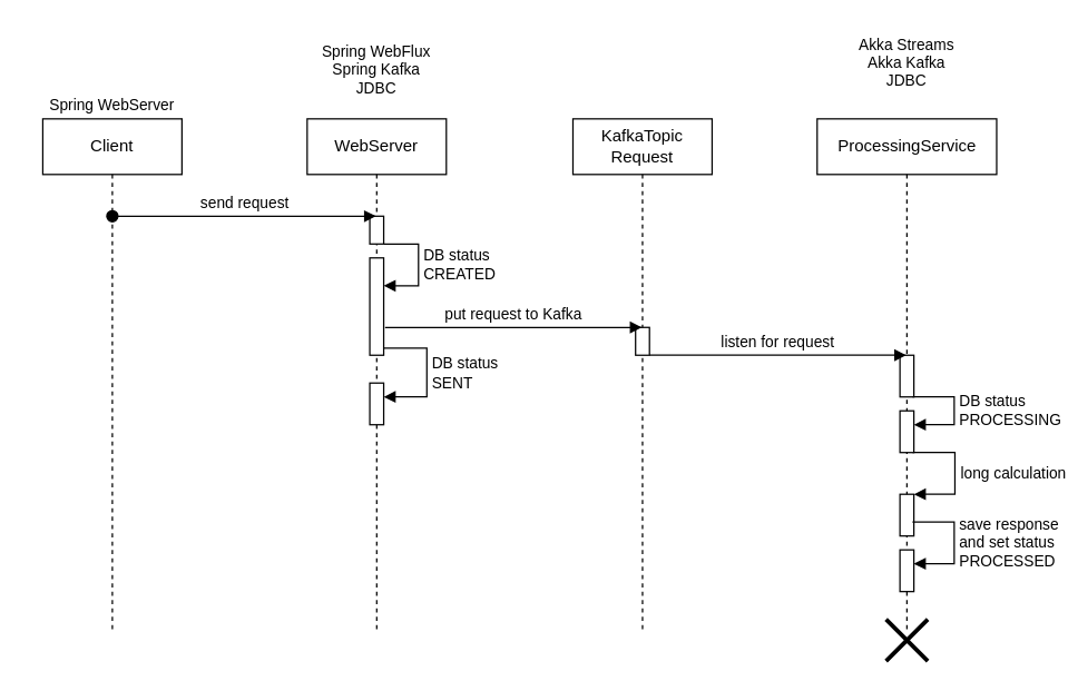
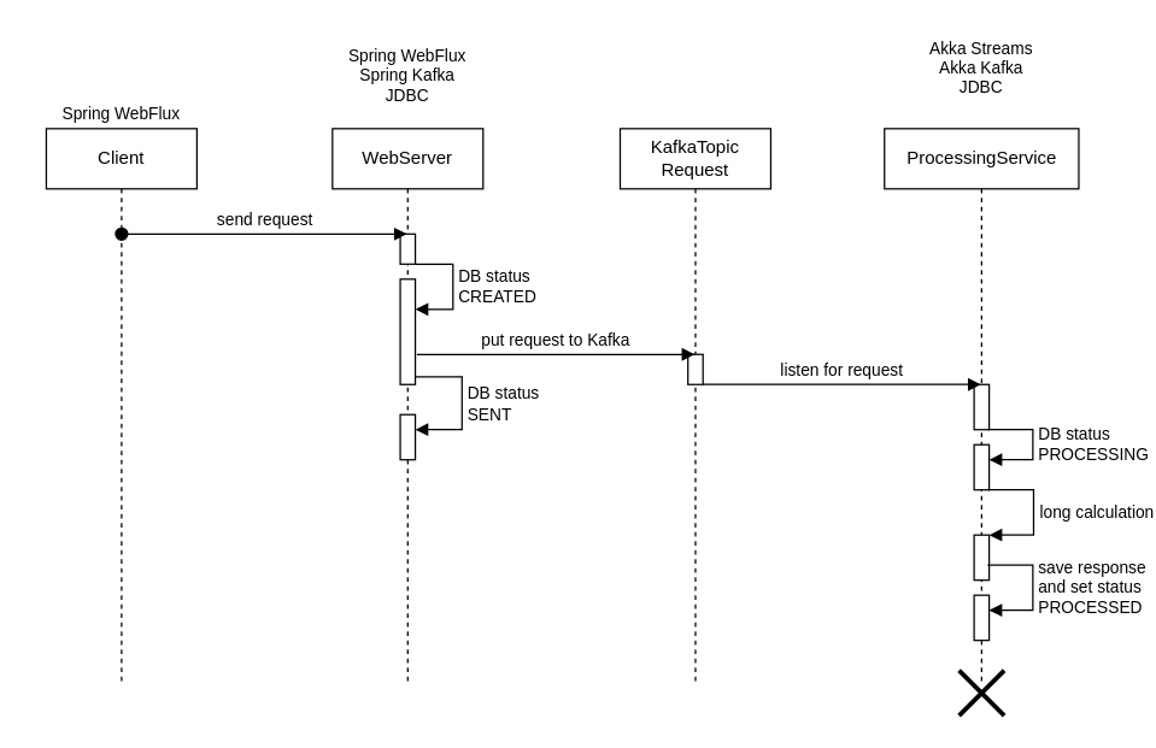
- <mxCell id="21" value="Spring WebServer" style="text;html=1;strokeColor=none;fillColor=none;align=center;verticalAlign=middle;whiteSpace=wrap;rounded=0;fontSize=11;" parent="1" vertex="1"><mxGeometry x="20" y="65" width="120" height="20" as="geometry" /></mxCell>
+ <mxCell id="21" value="Spring WebFlux" style="text;html=1;strokeColor=none;fillColor=none;align=center;verticalAlign=middle;whiteSpace=wrap;rounded=0;fontSize=11;" parent="1" vertex="1"><mxGeometry x="20" y="65" width="120" height="20" as="geometry" /></mxCell>
